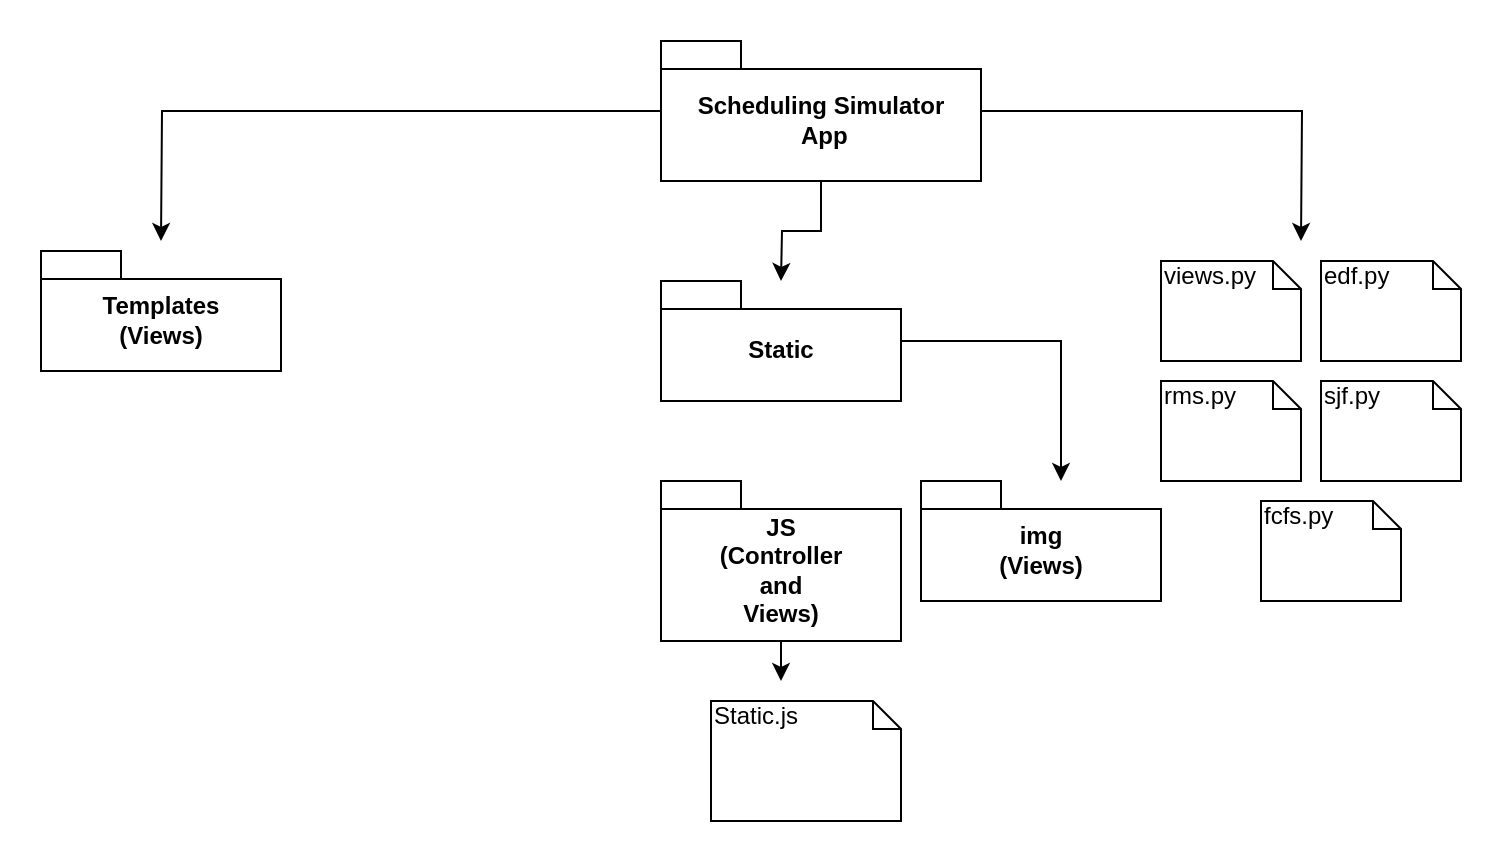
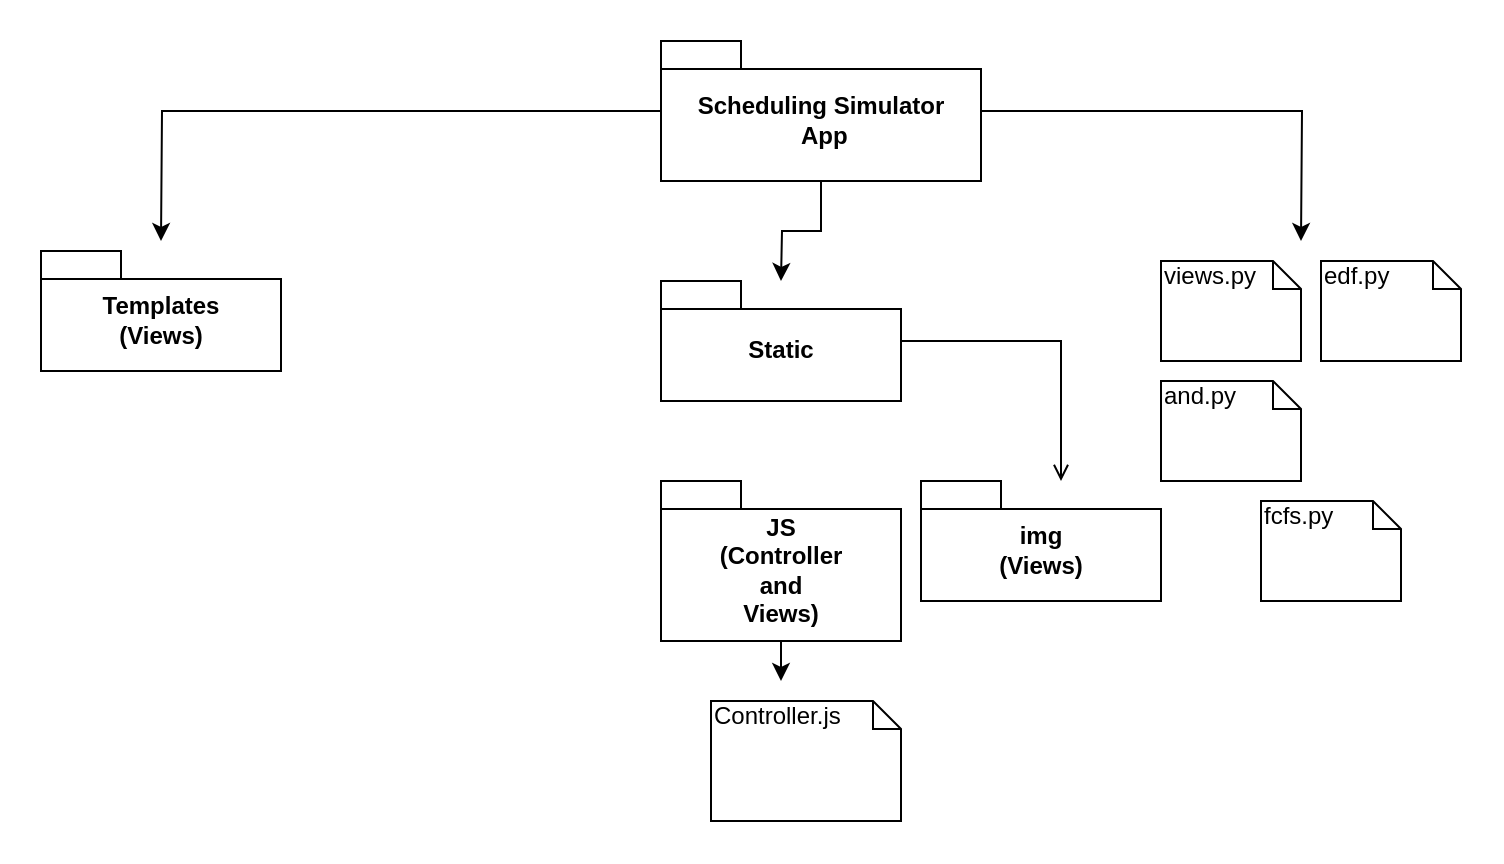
- <mxCell id="14" value="rms.py" style="shape=note;whiteSpace=wrap;html=1;size=14;verticalAlign=top;align=left;spacingTop=-6;" vertex="1" parent="1"><mxGeometry x="580" y="190" width="70" height="50" as="geometry" /></mxCell>
+ <mxCell id="14" value="and.py" style="shape=note;whiteSpace=wrap;html=1;size=14;verticalAlign=top;align=left;spacingTop=-6;" vertex="1" parent="1"><mxGeometry x="580" y="190" width="70" height="50" as="geometry" /></mxCell>
- <mxCell id="15" value="sjf.py" style="shape=note;whiteSpace=wrap;html=1;size=14;verticalAlign=top;align=left;spacingTop=-6;" vertex="1" parent="1"><mxGeometry x="660" y="190" width="70" height="50" as="geometry" /></mxCell>
- <mxCell id="7" style="edgeStyle=orthogonalEdgeStyle;rounded=0;orthogonalLoop=1;jettySize=auto;html=1;" edge="1" parent="1" source="8" target="11"><mxGeometry relative="1" as="geometry"><mxPoint x="510" y="230" as="targetPoint" /><Array as="points"><mxPoint x="530" y="170" /></Array></mxGeometry></mxCell>
+ <mxCell id="7" style="edgeStyle=orthogonalEdgeStyle;rounded=0;orthogonalLoop=1;jettySize=auto;html=1;endArrow=open;" edge="1" parent="1" source="8" target="11"><mxGeometry relative="1" as="geometry"><mxPoint x="510" y="230" as="targetPoint" /><Array as="points"><mxPoint x="530" y="170" /></Array></mxGeometry></mxCell>
- <mxCell id="17" value="Static.js" style="shape=note;whiteSpace=wrap;html=1;size=14;verticalAlign=top;align=left;spacingTop=-6;" vertex="1" parent="1"><mxGeometry x="355" y="350" width="95" height="60" as="geometry" /></mxCell>
+ <mxCell id="17" value="Controller.js" style="shape=note;whiteSpace=wrap;html=1;size=14;verticalAlign=top;align=left;spacingTop=-6;" vertex="1" parent="1"><mxGeometry x="355" y="350" width="95" height="60" as="geometry" /></mxCell>
